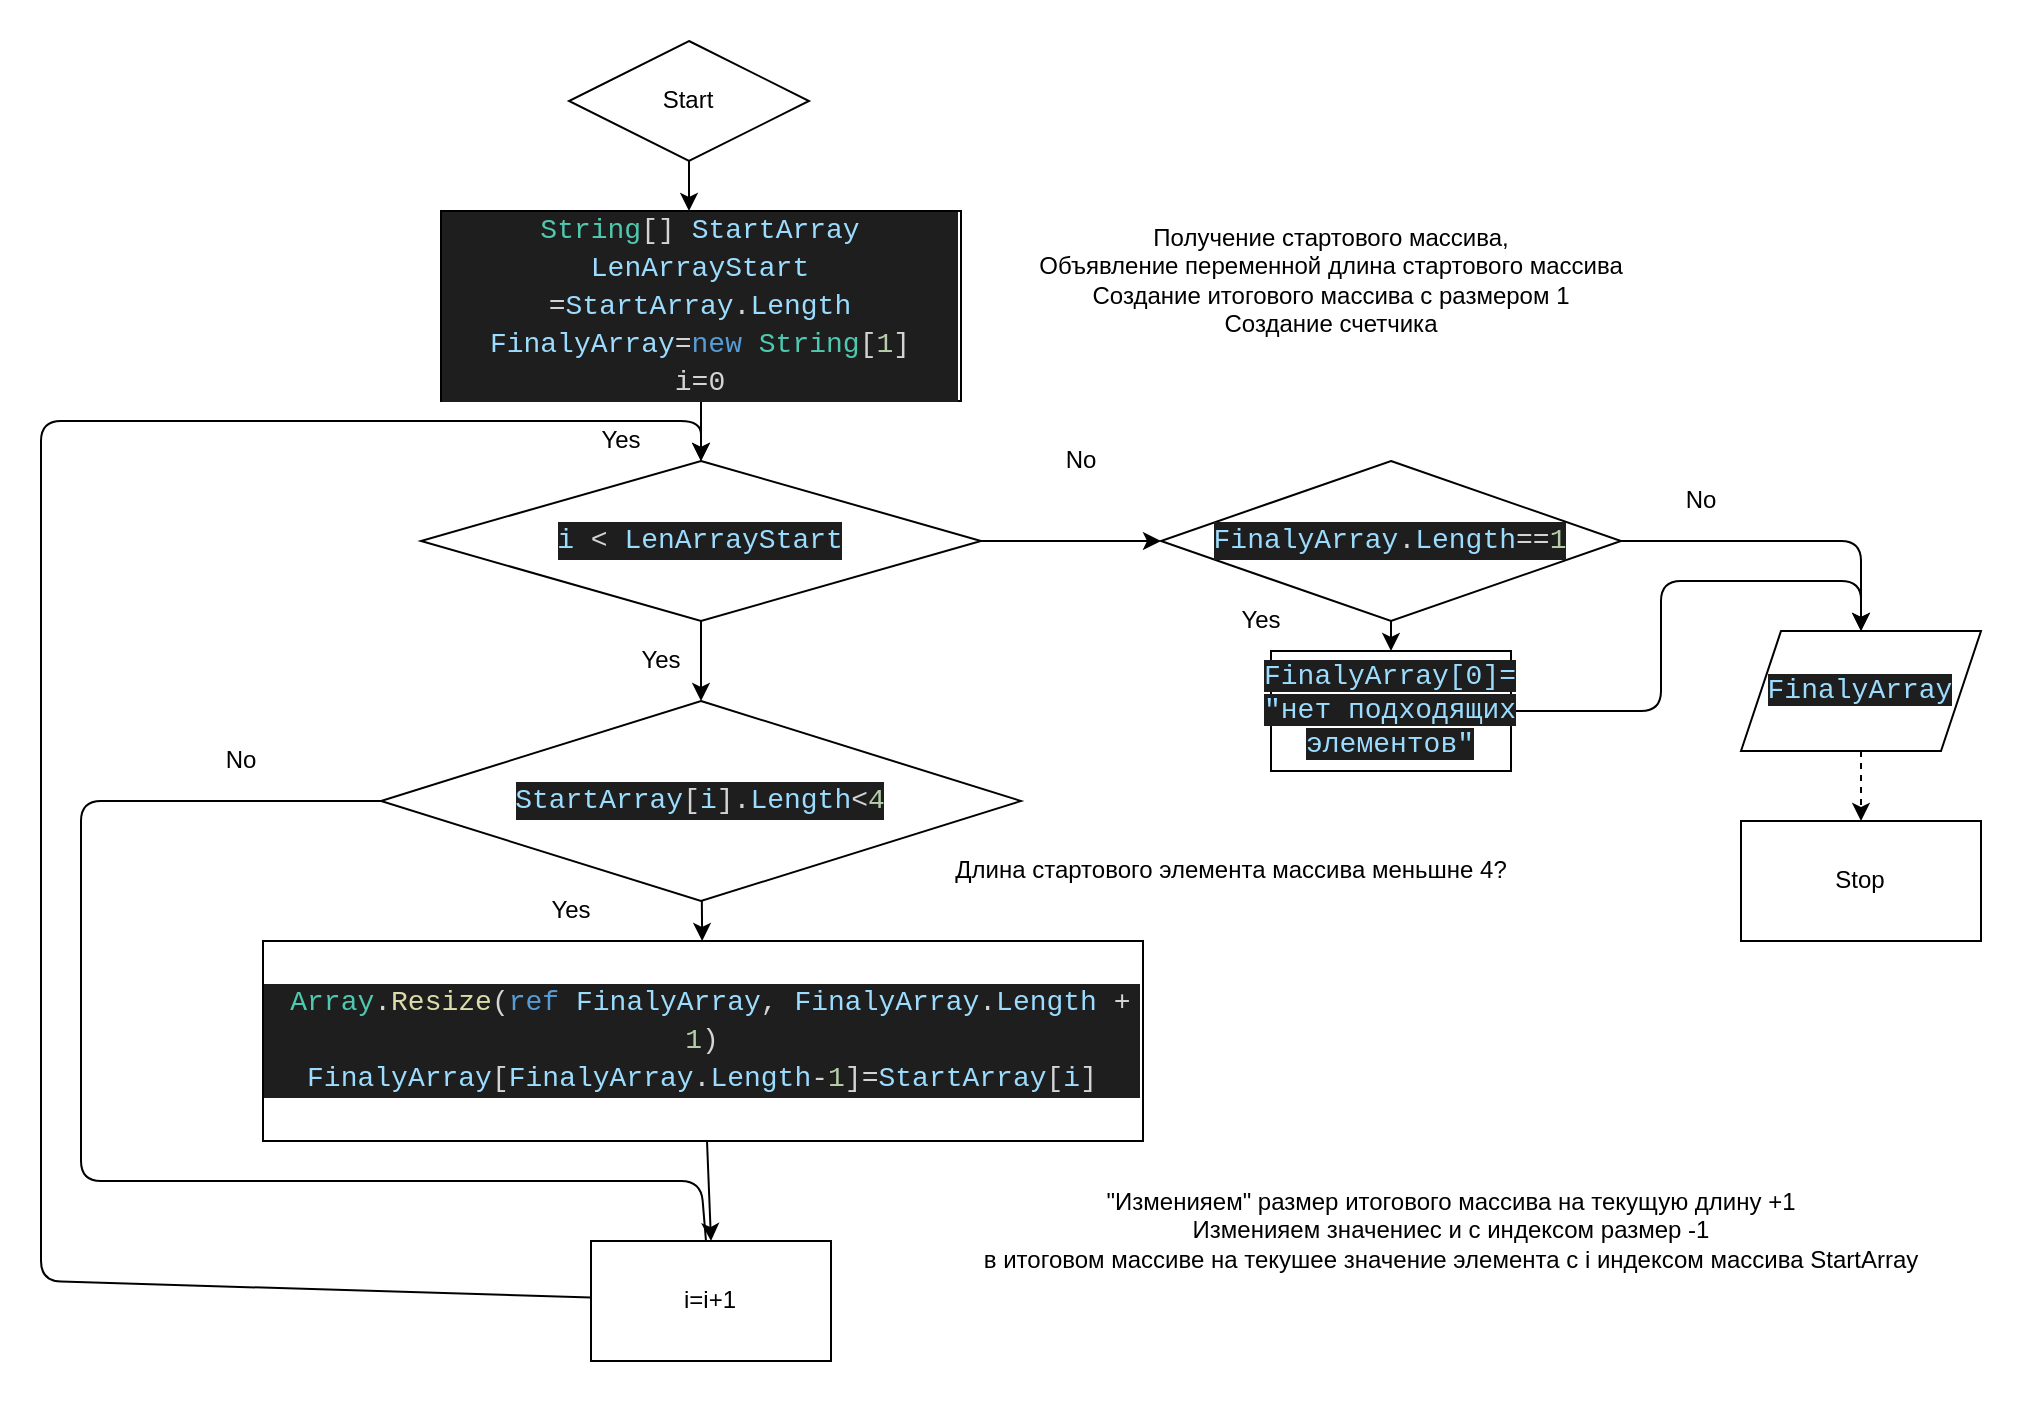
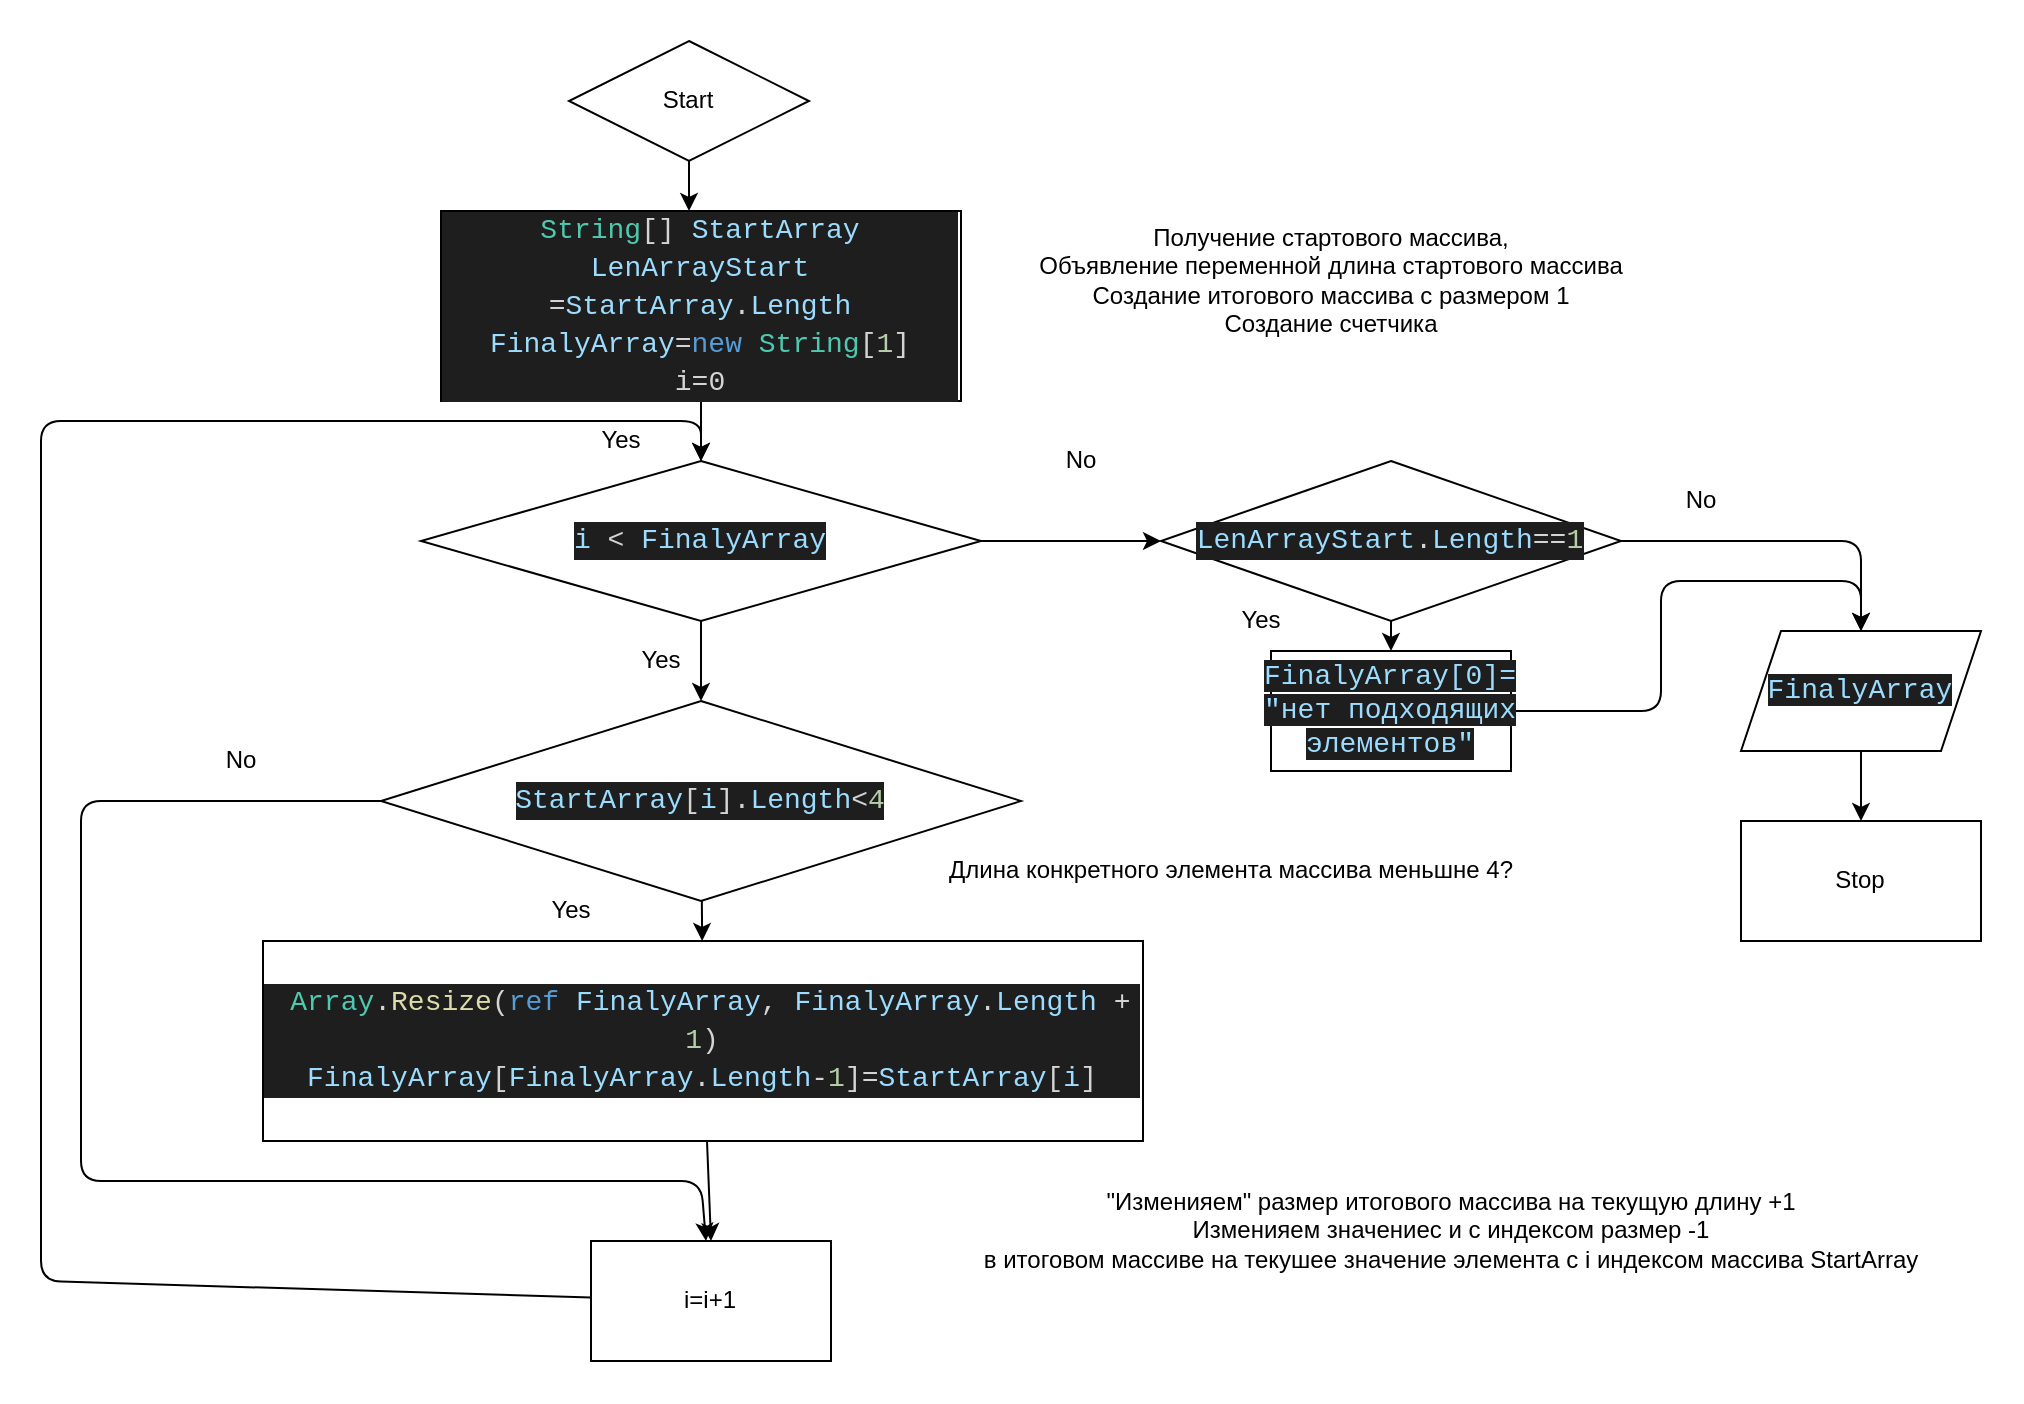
- <mxCell id="10" value="&lt;div style=&quot;color: rgb(212, 212, 212); background-color: rgb(30, 30, 30); font-family: Consolas, &amp;quot;Courier New&amp;quot;, monospace; font-size: 14px; line-height: 19px;&quot;&gt;&lt;span style=&quot;color: #9cdcfe;&quot;&gt;i&lt;/span&gt; &amp;lt; &lt;span style=&quot;color: #9cdcfe;&quot;&gt;LenArrayStart&lt;/span&gt;&lt;/div&gt;" style="rhombus;whiteSpace=wrap;html=1;" vertex="1" parent="1"><mxGeometry x="210" y="230" width="280" height="80" as="geometry" /></mxCell>
+ <mxCell id="10" value="&lt;div style=&quot;color: rgb(212, 212, 212); background-color: rgb(30, 30, 30); font-family: Consolas, &amp;quot;Courier New&amp;quot;, monospace; font-size: 14px; line-height: 19px;&quot;&gt;&lt;span style=&quot;color: #9cdcfe;&quot;&gt;i&lt;/span&gt; &amp;lt; &lt;span style=&quot;color: #9cdcfe;&quot;&gt;FinalyArray&lt;/span&gt;&lt;/div&gt;" style="rhombus;whiteSpace=wrap;html=1;" vertex="1" parent="1"><mxGeometry x="210" y="230" width="280" height="80" as="geometry" /></mxCell>
- <mxCell id="26" value="&lt;div style=&quot;color: rgb(212, 212, 212); background-color: rgb(30, 30, 30); font-family: Consolas, &amp;quot;Courier New&amp;quot;, monospace; font-size: 14px; line-height: 19px;&quot;&gt;&lt;span style=&quot;color: #9cdcfe;&quot;&gt;FinalyArray&lt;/span&gt;.&lt;span style=&quot;color: #9cdcfe;&quot;&gt;Length&lt;/span&gt;==&lt;span style=&quot;color: #b5cea8;&quot;&gt;1&lt;/span&gt;&lt;/div&gt;" style="rhombus;whiteSpace=wrap;html=1;" vertex="1" parent="1"><mxGeometry x="580" y="230" width="230" height="80" as="geometry" /></mxCell>
+ <mxCell id="26" value="&lt;div style=&quot;color: rgb(212, 212, 212); background-color: rgb(30, 30, 30); font-family: Consolas, &amp;quot;Courier New&amp;quot;, monospace; font-size: 14px; line-height: 19px;&quot;&gt;&lt;span style=&quot;color: #9cdcfe;&quot;&gt;LenArrayStart&lt;/span&gt;.&lt;span style=&quot;color: #9cdcfe;&quot;&gt;Length&lt;/span&gt;==&lt;span style=&quot;color: #b5cea8;&quot;&gt;1&lt;/span&gt;&lt;/div&gt;" style="rhombus;whiteSpace=wrap;html=1;" vertex="1" parent="1"><mxGeometry x="580" y="230" width="230" height="80" as="geometry" /></mxCell>
- <mxCell id="31" style="edgeStyle=none;html=1;exitX=0.5;exitY=1;exitDx=0;exitDy=0;entryX=0.5;entryY=0;entryDx=0;entryDy=0;dashed=1;" edge="1" parent="1" source="32" target="4"><mxGeometry relative="1" as="geometry" /></mxCell>
+ <mxCell id="31" style="edgeStyle=none;html=1;exitX=0.5;exitY=1;exitDx=0;exitDy=0;entryX=0.5;entryY=0;entryDx=0;entryDy=0;" edge="1" parent="1" source="32" target="4"><mxGeometry relative="1" as="geometry" /></mxCell>
- <mxCell id="15" value="Длина стартового элемента массива меньшне 4?" style="text;html=1;align=center;verticalAlign=middle;resizable=0;points=[];autosize=1;strokeColor=none;fillColor=none;" vertex="1" parent="1"><mxGeometry x="460" y="420" width="310" height="30" as="geometry" /></mxCell>
+ <mxCell id="15" value="Длина конкретного элемента массива меньшне 4?" style="text;html=1;align=center;verticalAlign=middle;resizable=0;points=[];autosize=1;strokeColor=none;fillColor=none;" vertex="1" parent="1"><mxGeometry x="460" y="420" width="310" height="30" as="geometry" /></mxCell>
- <mxCell id="12" style="edgeStyle=none;html=1;endArrow=none;" edge="1" parent="1" source="13" target="22"><mxGeometry relative="1" as="geometry"><Array as="points"><mxPoint x="40" y="400" /><mxPoint x="40" y="590" /><mxPoint x="350" y="590" /></Array></mxGeometry></mxCell>
+ <mxCell id="12" style="edgeStyle=none;html=1;" edge="1" parent="1" source="13" target="22"><mxGeometry relative="1" as="geometry"><Array as="points"><mxPoint x="40" y="400" /><mxPoint x="40" y="590" /><mxPoint x="350" y="590" /></Array></mxGeometry></mxCell>
